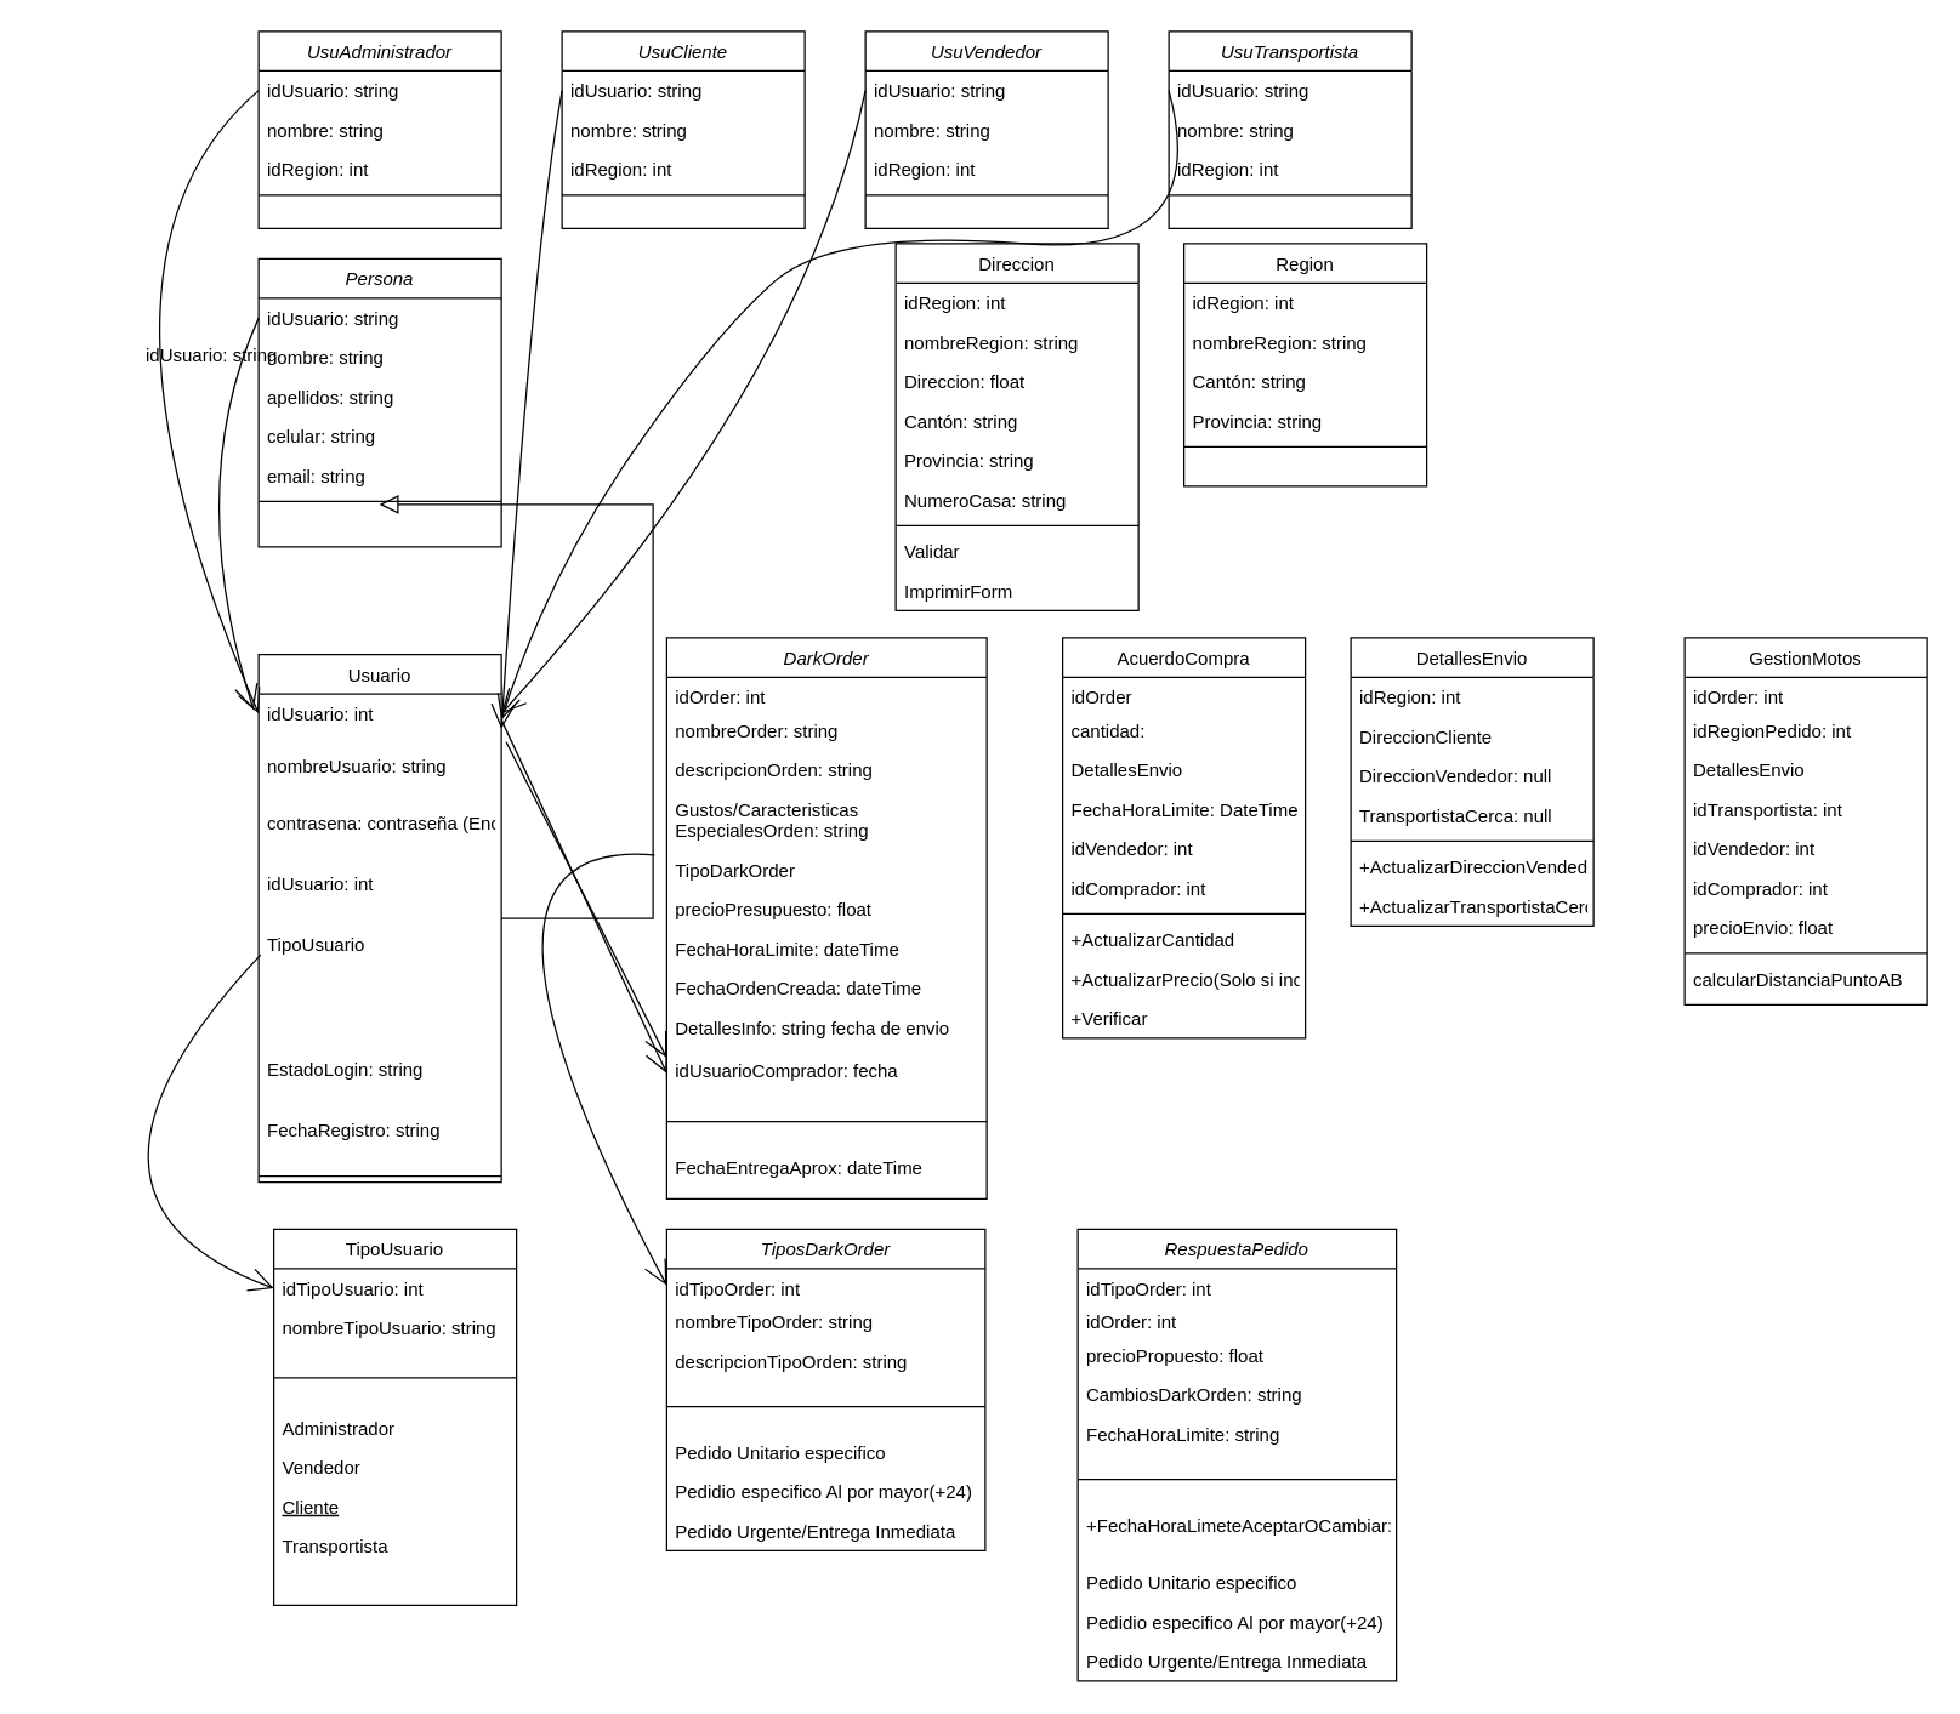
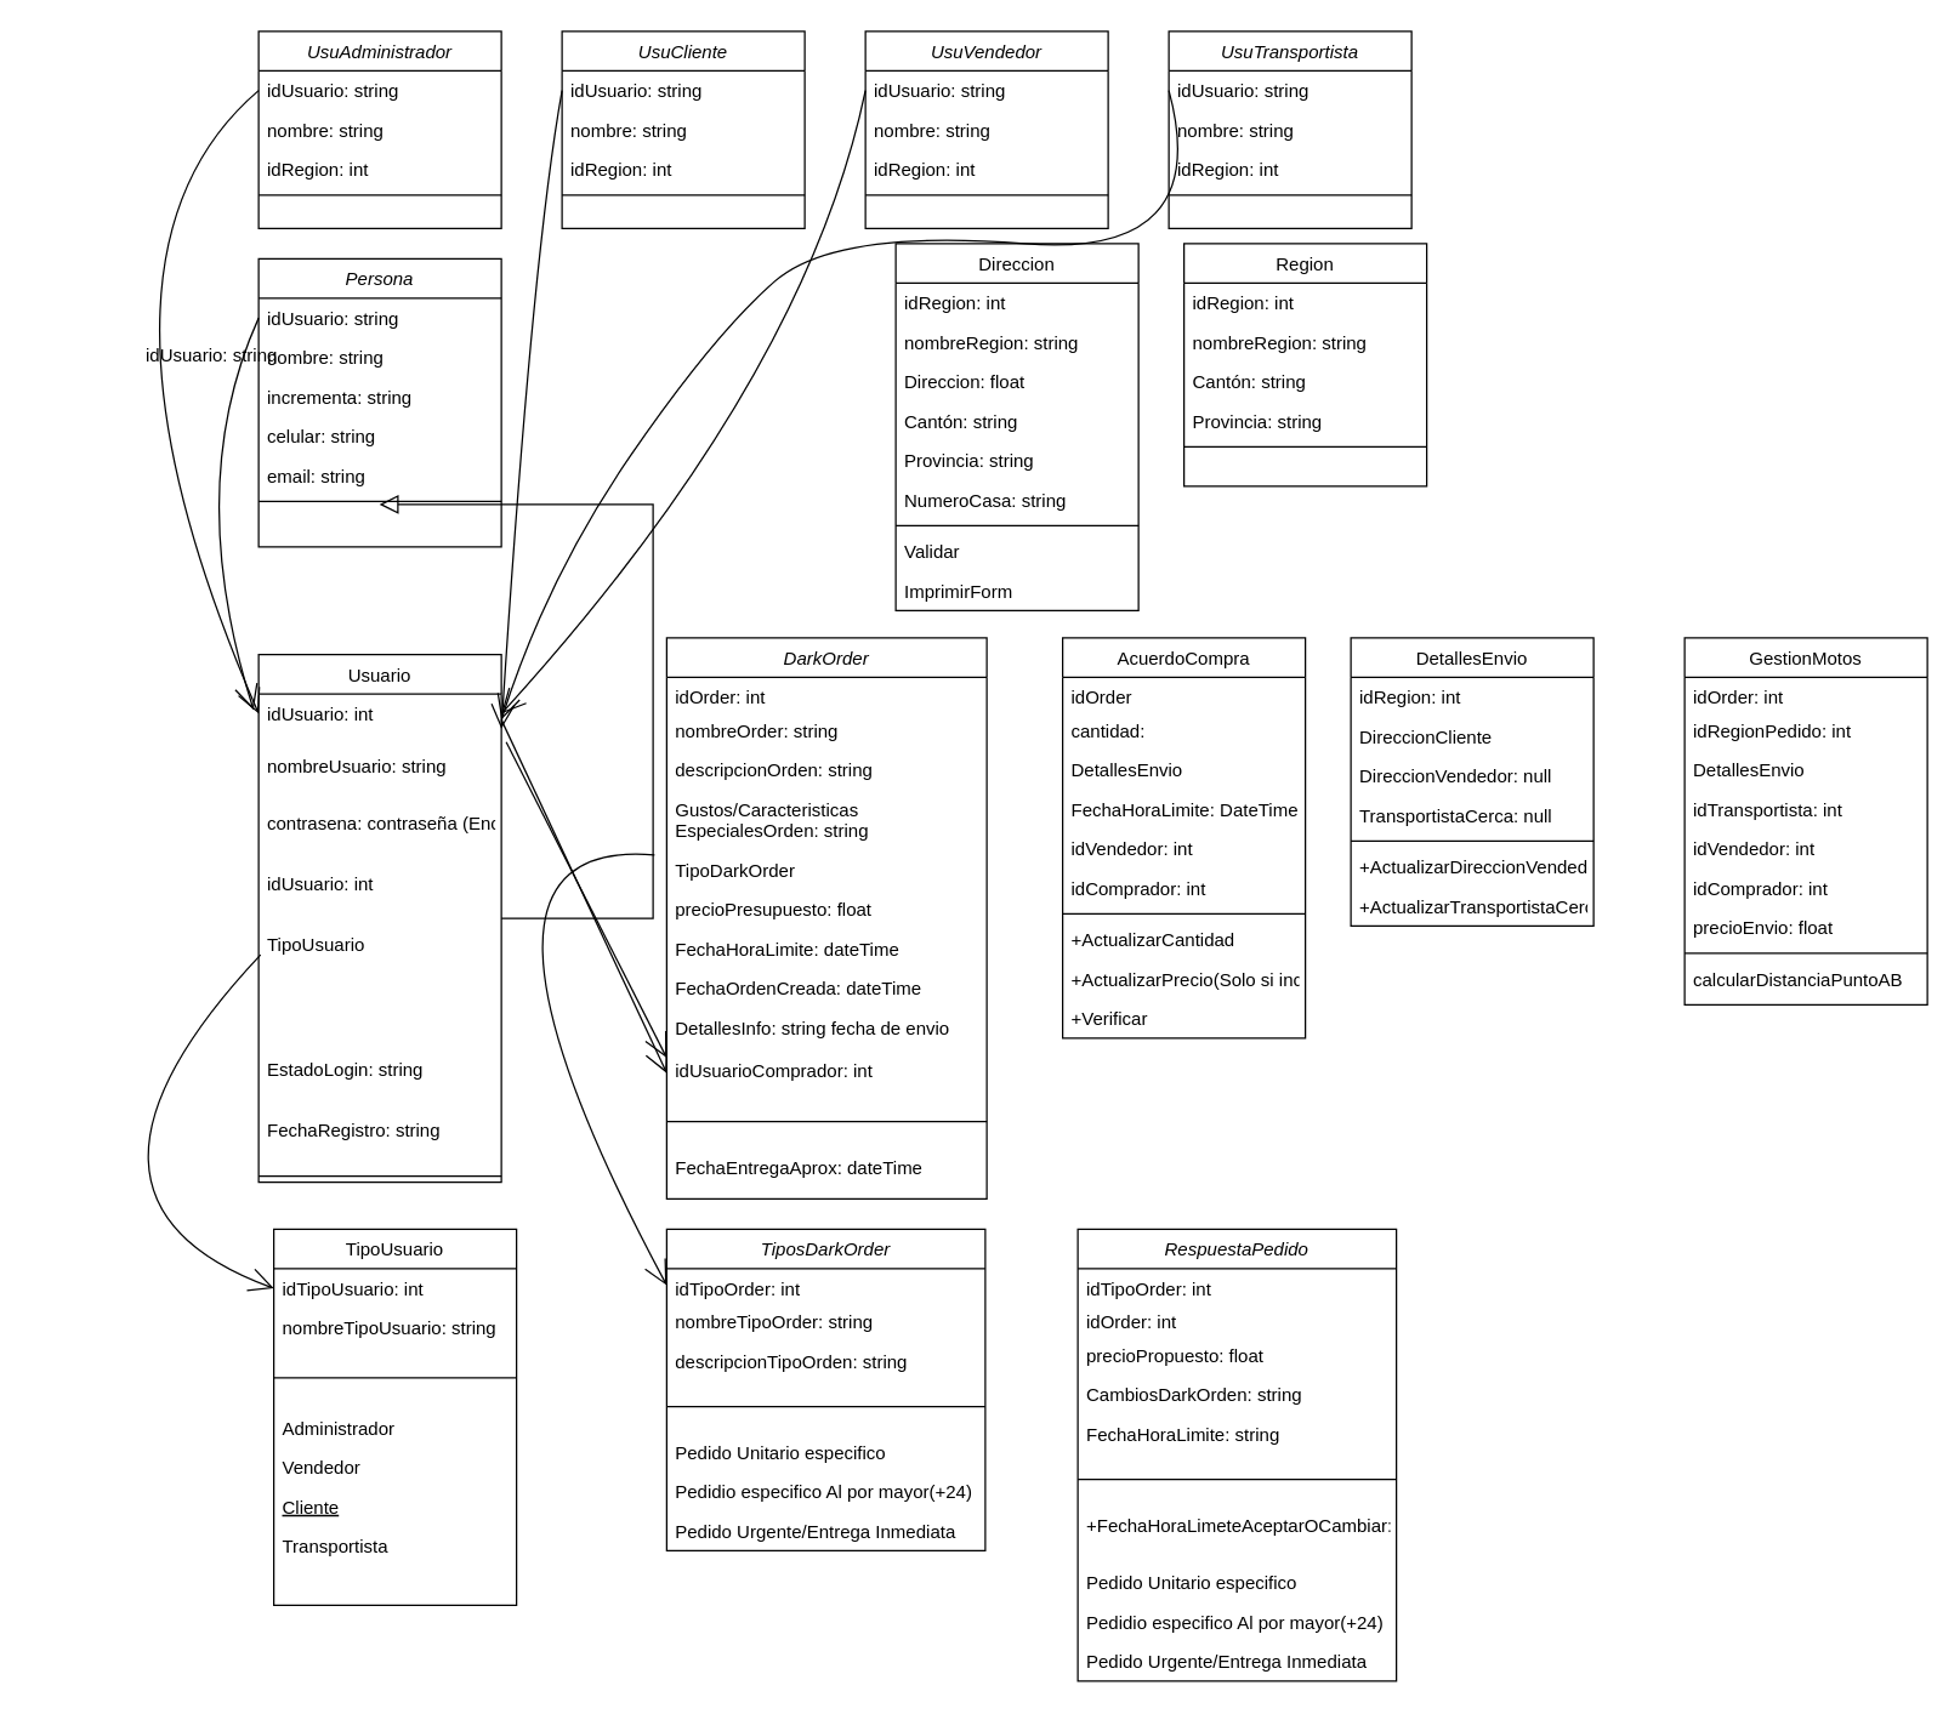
- <mxCell id="5" value="apellidos: string" style="text;align=left;verticalAlign=top;spacingLeft=4;spacingRight=4;overflow=hidden;rotatable=0;points=[[0,0.5],[1,0.5]];portConstraint=eastwest;rounded=0;shadow=0;html=0;" parent="2" vertex="1"><mxGeometry y="78" width="160" height="26" as="geometry" /></mxCell>
+ <mxCell id="5" value="incrementa: string" style="text;align=left;verticalAlign=top;spacingLeft=4;spacingRight=4;overflow=hidden;rotatable=0;points=[[0,0.5],[1,0.5]];portConstraint=eastwest;rounded=0;shadow=0;html=0;" parent="2" vertex="1"><mxGeometry y="78" width="160" height="26" as="geometry" /></mxCell>
- <mxCell id="47" value="idUsuarioComprador: fecha" style="text;align=left;verticalAlign=top;spacingLeft=4;spacingRight=4;overflow=hidden;rotatable=0;points=[[0,0.5],[1,0.5]];portConstraint=eastwest;rounded=0;shadow=0;html=0;" vertex="1" parent="37"><mxGeometry y="272" width="211" height="30" as="geometry" /></mxCell>
+ <mxCell id="47" value="idUsuarioComprador: int" style="text;align=left;verticalAlign=top;spacingLeft=4;spacingRight=4;overflow=hidden;rotatable=0;points=[[0,0.5],[1,0.5]];portConstraint=eastwest;rounded=0;shadow=0;html=0;" vertex="1" parent="37"><mxGeometry y="272" width="211" height="30" as="geometry" /></mxCell>
